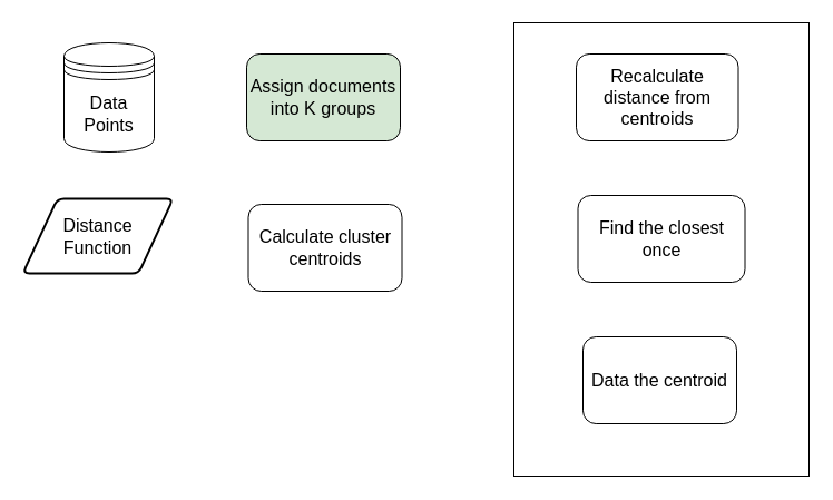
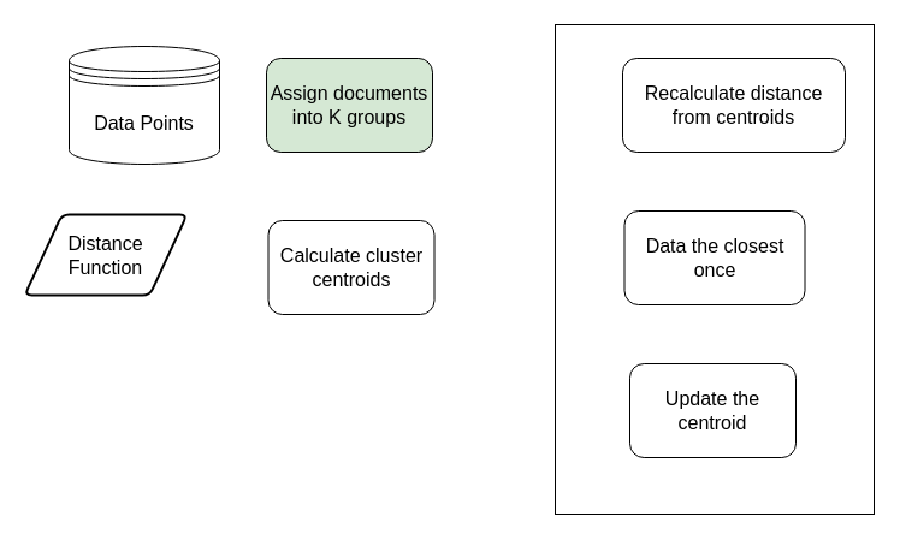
- <mxCell id="2" value="Data Points" style="shape=datastore;whiteSpace=wrap;html=1;fontSize=16;" vertex="1" parent="1"><mxGeometry x="57" y="38" width="81" height="98" as="geometry" /></mxCell>
+ <mxCell id="2" value="Data Points" style="shape=datastore;whiteSpace=wrap;html=1;fontSize=16;" vertex="1" parent="1"><mxGeometry x="57" y="38" width="125" height="98" as="geometry" /></mxCell>
- <mxCell id="6" value="Recalculate distance from centroids" style="rounded=1;whiteSpace=wrap;html=1;fontSize=16;" vertex="1" parent="1"><mxGeometry x="517" y="48" width="145.5" height="78" as="geometry" /></mxCell>
+ <mxCell id="6" value="Recalculate distance from centroids" style="rounded=1;whiteSpace=wrap;html=1;fontSize=16;" vertex="1" parent="1"><mxGeometry x="517" y="48" width="185" height="78" as="geometry" /></mxCell>
- <mxCell id="7" value="Find the closest once" style="rounded=1;whiteSpace=wrap;html=1;fontSize=16;" vertex="1" parent="1"><mxGeometry x="518.5" y="175" width="150" height="78" as="geometry" /></mxCell>
+ <mxCell id="7" value="Data the closest once" style="rounded=1;whiteSpace=wrap;html=1;fontSize=16;" vertex="1" parent="1"><mxGeometry x="518.5" y="175" width="150" height="78" as="geometry" /></mxCell>
- <mxCell id="9" value="Data the centroid" style="rounded=1;whiteSpace=wrap;html=1;fontSize=16;" vertex="1" parent="1"><mxGeometry x="523" y="302" width="138" height="78" as="geometry" /></mxCell>
+ <mxCell id="9" value="Update the centroid" style="rounded=1;whiteSpace=wrap;html=1;fontSize=16;" vertex="1" parent="1"><mxGeometry x="523" y="302" width="138" height="78" as="geometry" /></mxCell>
